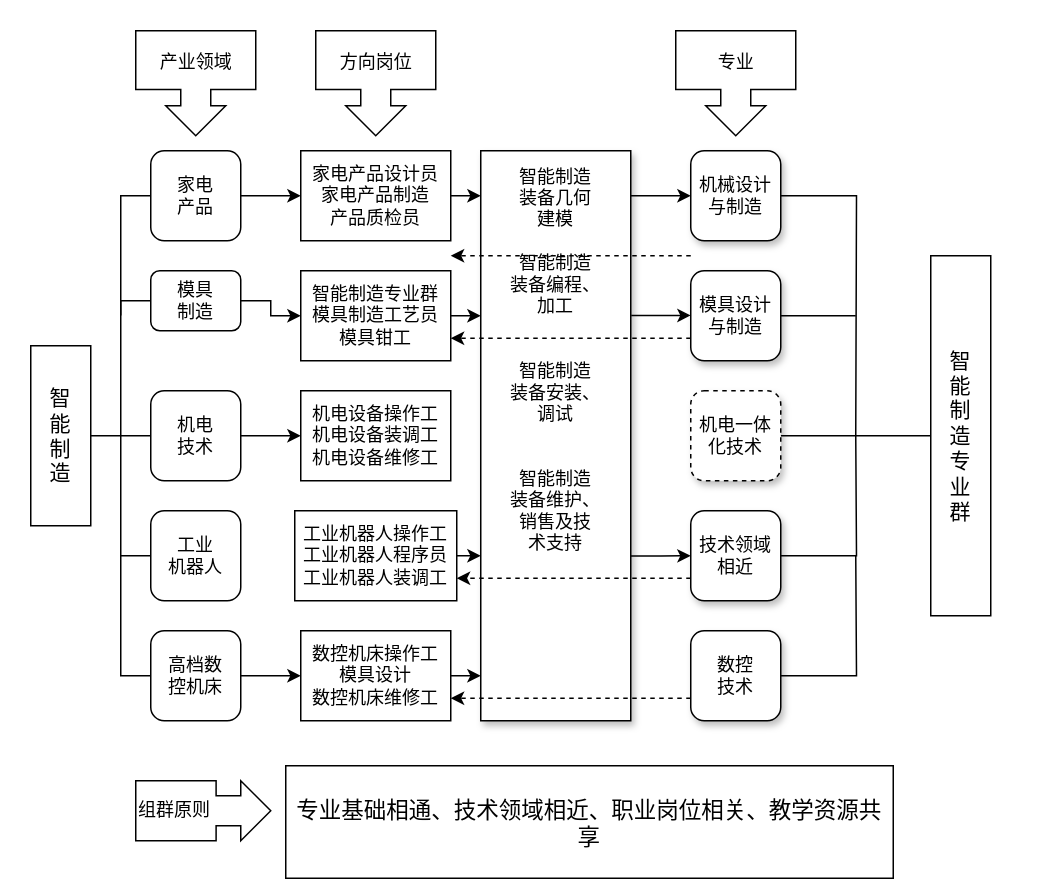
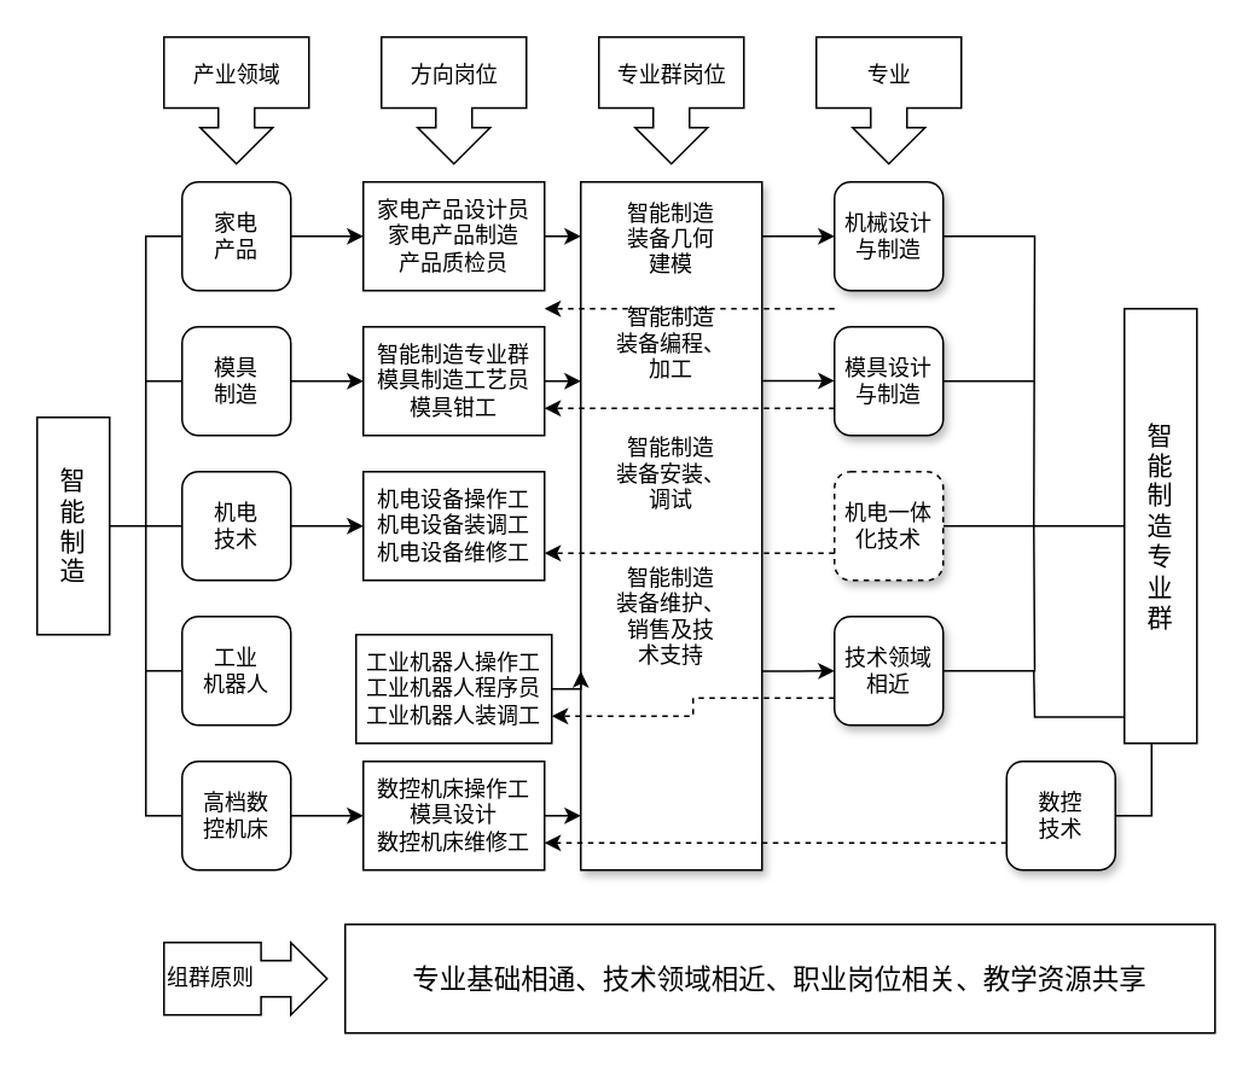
+ <mxCell id="4" value="专业群岗位&lt;br&gt;&amp;nbsp;&lt;br&gt;&amp;nbsp;" style="html=1;shadow=0;dashed=0;align=center;verticalAlign=middle;shape=mxgraph.arrows2.calloutArrow;dy=10;dx=20;notch=39.24;arrowHead=10;direction=south;" parent="1" vertex="1"><mxGeometry x="330" y="20" width="80" height="70" as="geometry" /></mxCell>
- <mxCell id="11" value="模具&lt;br&gt;制造" style="rounded=1;whiteSpace=wrap;html=1;" parent="1" vertex="1"><mxGeometry x="100" y="180" width="60" height="40" as="geometry" /></mxCell>
+ <mxCell id="11" value="模具&lt;br&gt;制造" style="rounded=1;whiteSpace=wrap;html=1;" parent="1" vertex="1"><mxGeometry x="100" y="180" width="60" height="60" as="geometry" /></mxCell>
+ <mxCell id="32" style="edgeStyle=orthogonalEdgeStyle;rounded=0;comic=0;jumpStyle=none;orthogonalLoop=1;jettySize=auto;html=1;exitX=0;exitY=0.75;exitDx=0;exitDy=0;entryX=1;entryY=0.75;entryDx=0;entryDy=0;shadow=0;dashed=1;strokeWidth=1;" parent="1" source="34" target="24" edge="1"><mxGeometry relative="1" as="geometry" /></mxCell>
- <mxCell id="43" value="工业机器人操作工&lt;br&gt;工业机器人程序员&lt;br&gt;工业机器人装调工" style="rounded=0;whiteSpace=wrap;html=1;" parent="1" vertex="1"><mxGeometry x="196" y="340" width="108" height="60" as="geometry" /></mxCell>
+ <mxCell id="43" value="工业机器人操作工&lt;br&gt;工业机器人程序员&lt;br&gt;工业机器人装调工" style="rounded=0;whiteSpace=wrap;html=1;" parent="1" vertex="1"><mxGeometry x="196" y="350" width="108" height="60" as="geometry" /></mxCell>
- <mxCell id="41" value="数控&lt;br&gt;技术" style="rounded=1;whiteSpace=wrap;html=1;shadow=1;" parent="1" vertex="1"><mxGeometry x="460" y="420" width="60" height="60" as="geometry" /></mxCell>
+ <mxCell id="41" value="数控&lt;br&gt;技术" style="rounded=1;whiteSpace=wrap;html=1;shadow=1;" parent="1" vertex="1"><mxGeometry x="555" y="420" width="60" height="60" as="geometry" /></mxCell>
- <mxCell id="49" value="专业基础相通、技术领域相近、职业岗位相关、教学资源共享" style="rounded=0;whiteSpace=wrap;html=1;fontSize=15;" parent="1" vertex="1"><mxGeometry x="190" y="510" width="405" height="75" as="geometry" /></mxCell>
+ <mxCell id="49" value="专业基础相通、技术领域相近、职业岗位相关、教学资源共享" style="rounded=0;whiteSpace=wrap;html=1;fontSize=15;" parent="1" vertex="1"><mxGeometry x="190" y="510" width="480" height="60" as="geometry" /></mxCell>
